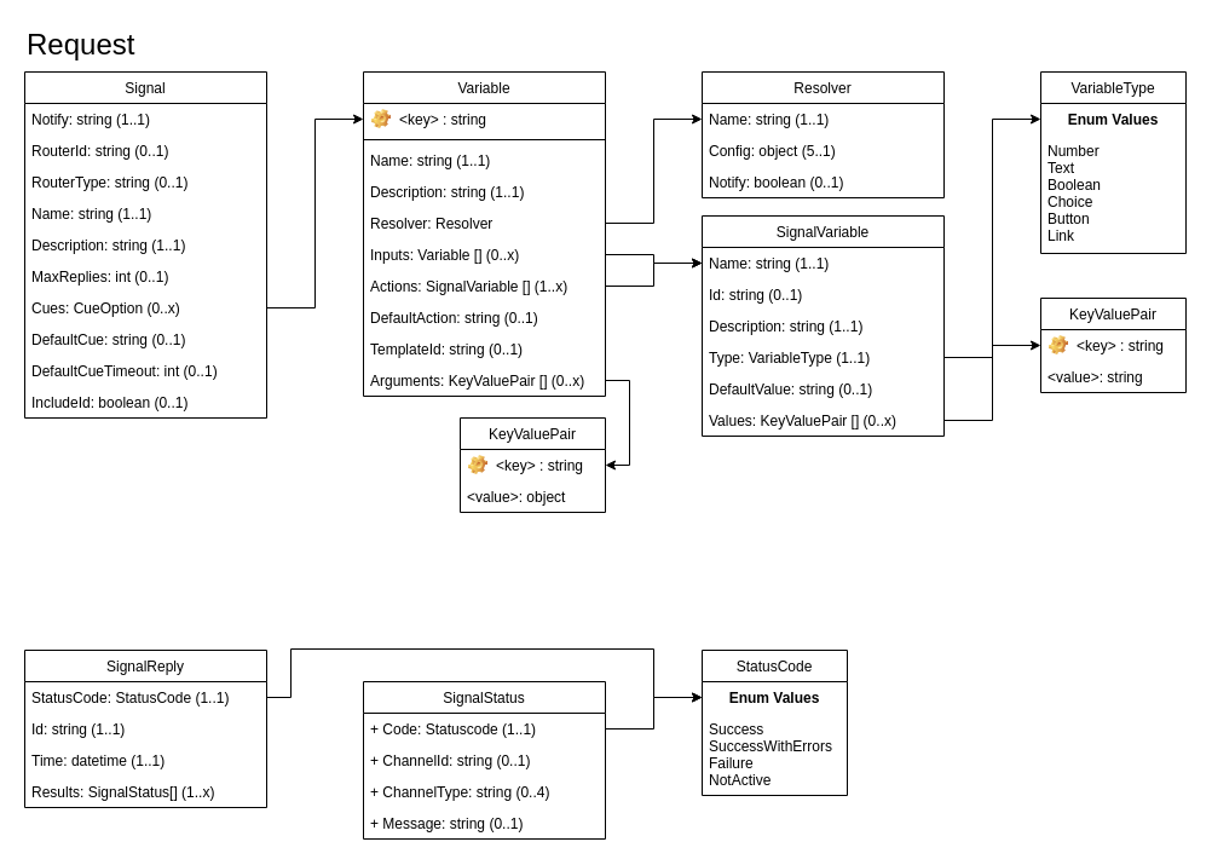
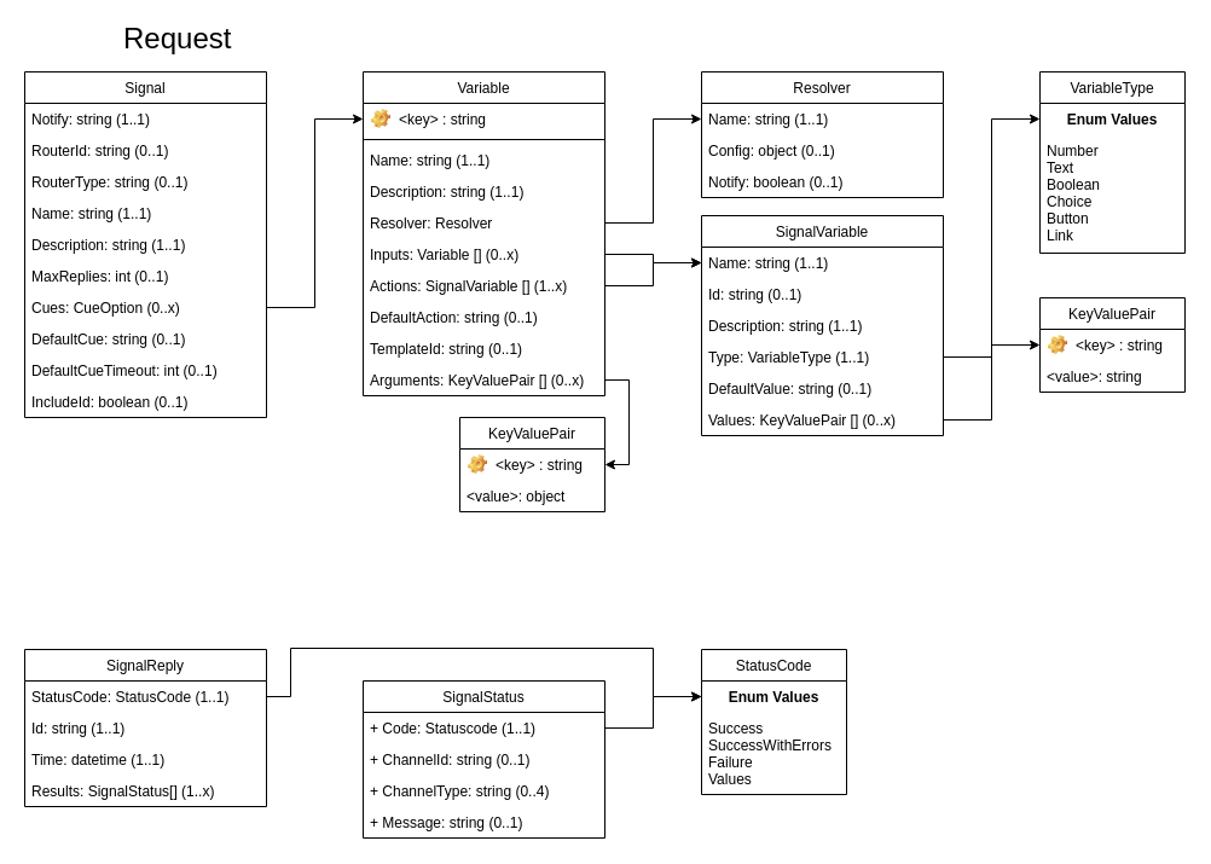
- <mxCell id="40" value="&lt;font style=&quot;font-size: 24px&quot;&gt;Request&lt;/font&gt;" style="text;html=1;resizable=0;points=[];autosize=1;align=left;verticalAlign=top;spacingTop=-4;" parent="1" vertex="1"><mxGeometry x="20" y="20" width="100" height="20" as="geometry" /></mxCell>
+ <mxCell id="40" value="&lt;font style=&quot;font-size: 24px&quot;&gt;Request&lt;/font&gt;" style="text;html=1;resizable=0;points=[];autosize=1;align=left;verticalAlign=top;spacingTop=-4;" parent="1" vertex="1"><mxGeometry x="100" y="15" width="100" height="20" as="geometry" /></mxCell>
- <mxCell id="26" value="Config: object (5..1)" style="text;strokeColor=none;fillColor=none;align=left;verticalAlign=top;spacingLeft=4;spacingRight=4;overflow=hidden;rotatable=0;points=[[0,0.5],[1,0.5]];portConstraint=eastwest;" parent="24" vertex="1"><mxGeometry y="52" width="200" height="26" as="geometry" /></mxCell>
+ <mxCell id="26" value="Config: object (0..1)" style="text;strokeColor=none;fillColor=none;align=left;verticalAlign=top;spacingLeft=4;spacingRight=4;overflow=hidden;rotatable=0;points=[[0,0.5],[1,0.5]];portConstraint=eastwest;" parent="24" vertex="1"><mxGeometry y="52" width="200" height="26" as="geometry" /></mxCell>
- <mxCell id="55" value="Success&#10;SuccessWithErrors&#10;Failure&#10;NotActive&#10;" style="text;strokeColor=none;fillColor=none;align=left;verticalAlign=top;spacingLeft=4;spacingRight=4;overflow=hidden;rotatable=0;points=[[0,0.5],[1,0.5]];portConstraint=eastwest;" parent="53" vertex="1"><mxGeometry y="52" width="120" height="68" as="geometry" /></mxCell>
+ <mxCell id="55" value="Success&#10;SuccessWithErrors&#10;Failure&#10;Values&#10;" style="text;strokeColor=none;fillColor=none;align=left;verticalAlign=top;spacingLeft=4;spacingRight=4;overflow=hidden;rotatable=0;points=[[0,0.5],[1,0.5]];portConstraint=eastwest;" parent="53" vertex="1"><mxGeometry y="52" width="120" height="68" as="geometry" /></mxCell>
